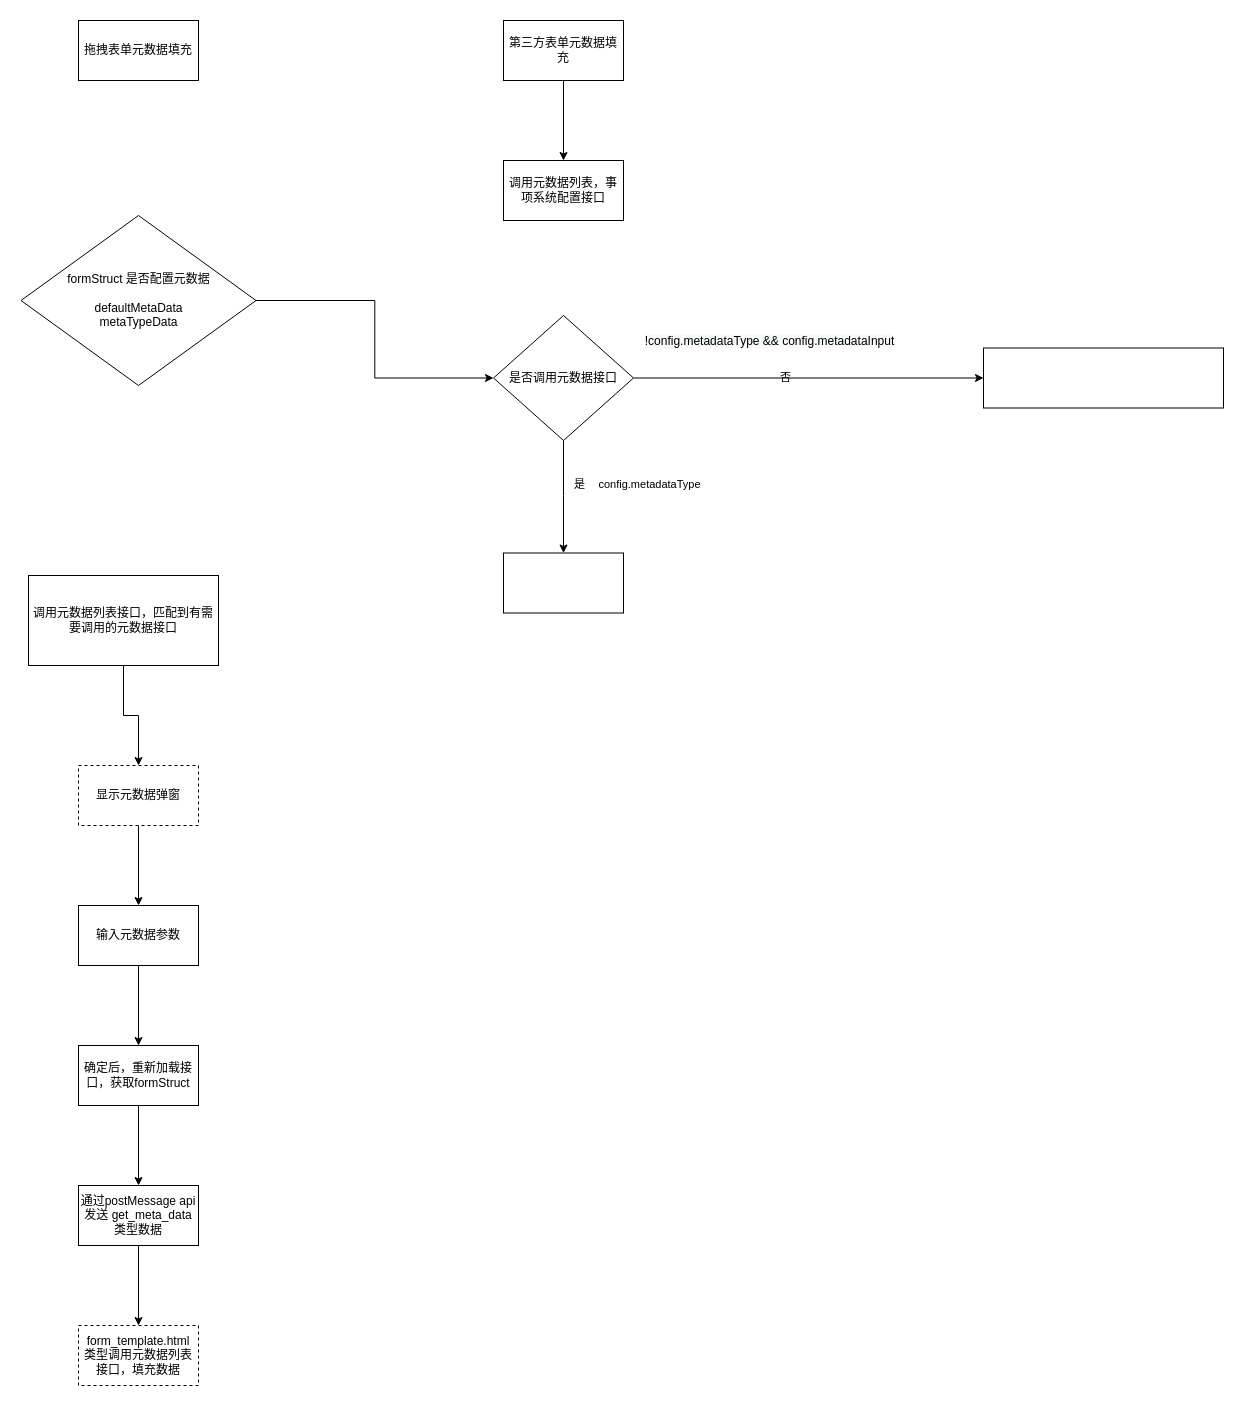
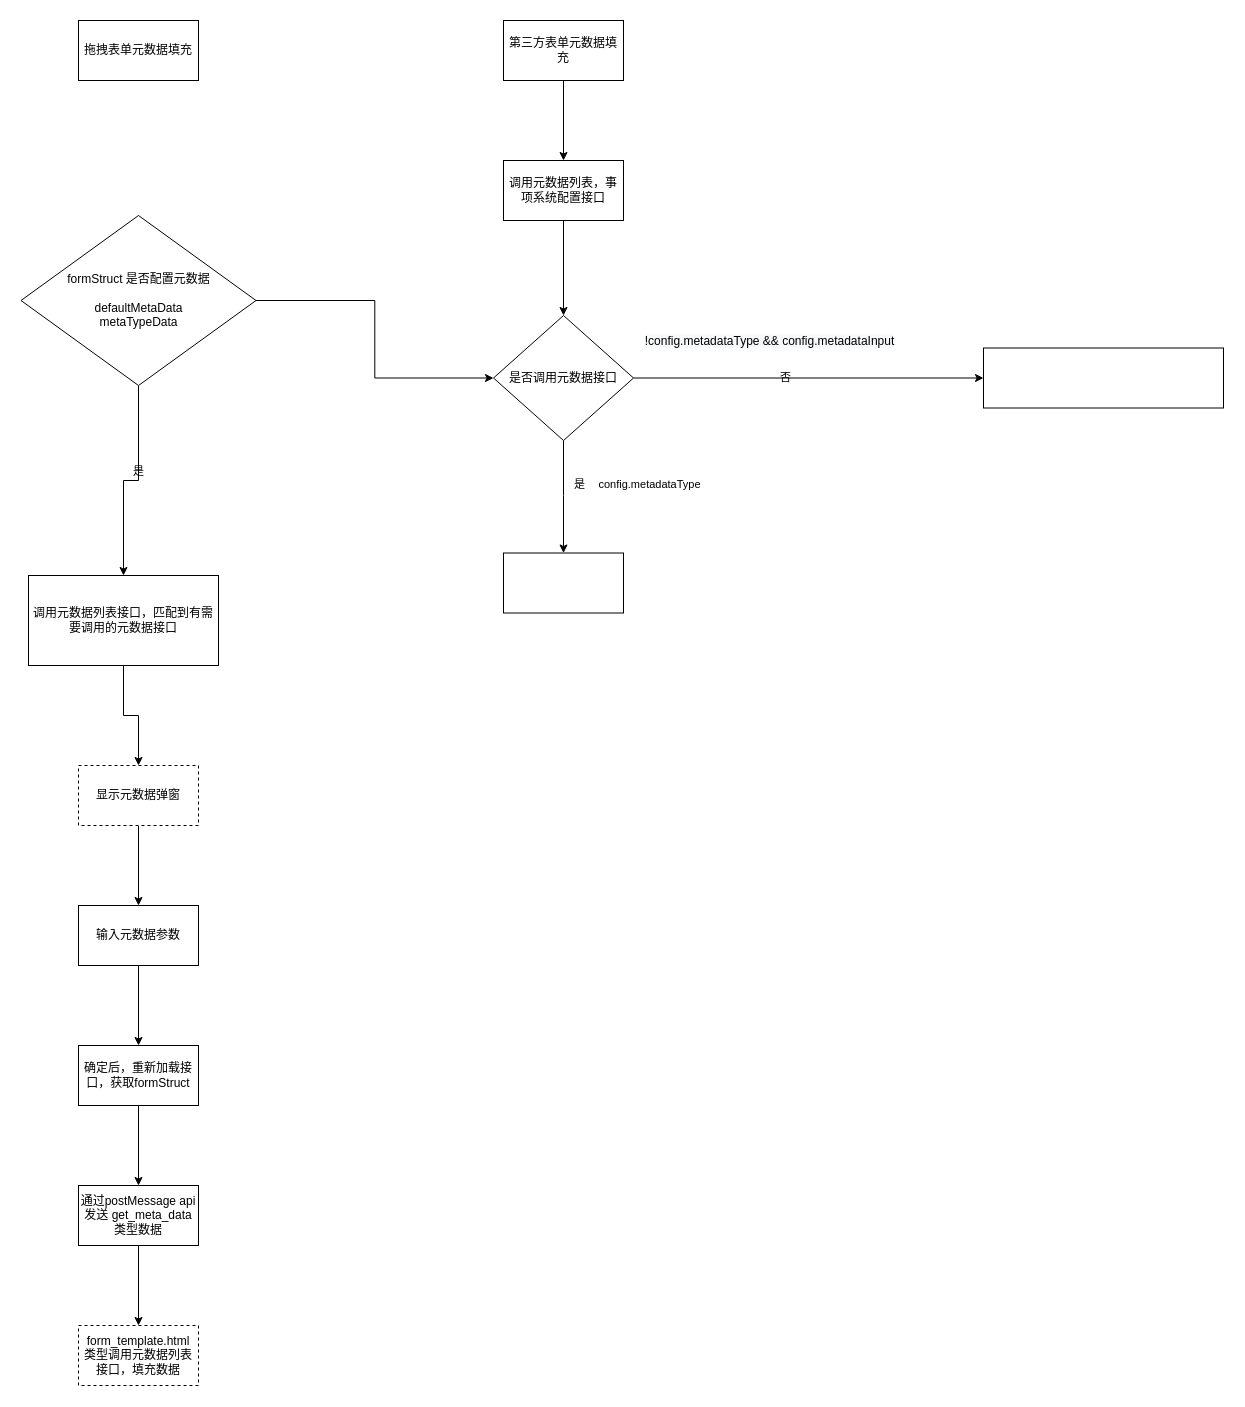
+ <mxCell id="20" value="" style="edgeStyle=orthogonalEdgeStyle;rounded=0;orthogonalLoop=1;jettySize=auto;html=1;labelBackgroundColor=none;fontColor=default;" parent="1" source="21" target="25" edge="1"><mxGeometry relative="1" as="geometry" /></mxCell>
+ <mxCell id="2" value="" style="edgeStyle=orthogonalEdgeStyle;rounded=0;orthogonalLoop=1;jettySize=auto;html=1;labelBackgroundColor=none;fontColor=default;" parent="1" source="5" target="7" edge="1"><mxGeometry relative="1" as="geometry" /></mxCell>
+ <mxCell id="3" value="是" style="edgeLabel;html=1;align=center;verticalAlign=middle;resizable=0;points=[];labelBackgroundColor=none;" parent="2" vertex="1" connectable="0"><mxGeometry x="-0.17" y="-1" relative="1" as="geometry"><mxPoint as="offset" /></mxGeometry></mxCell>
